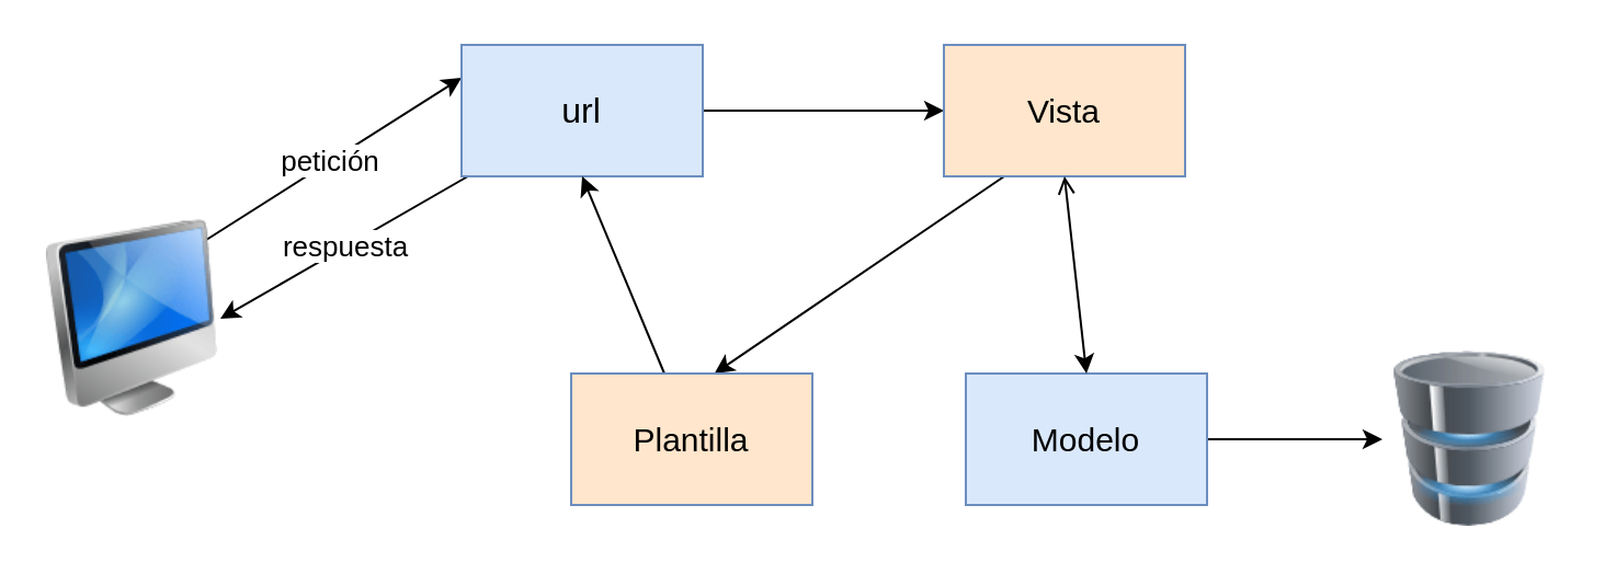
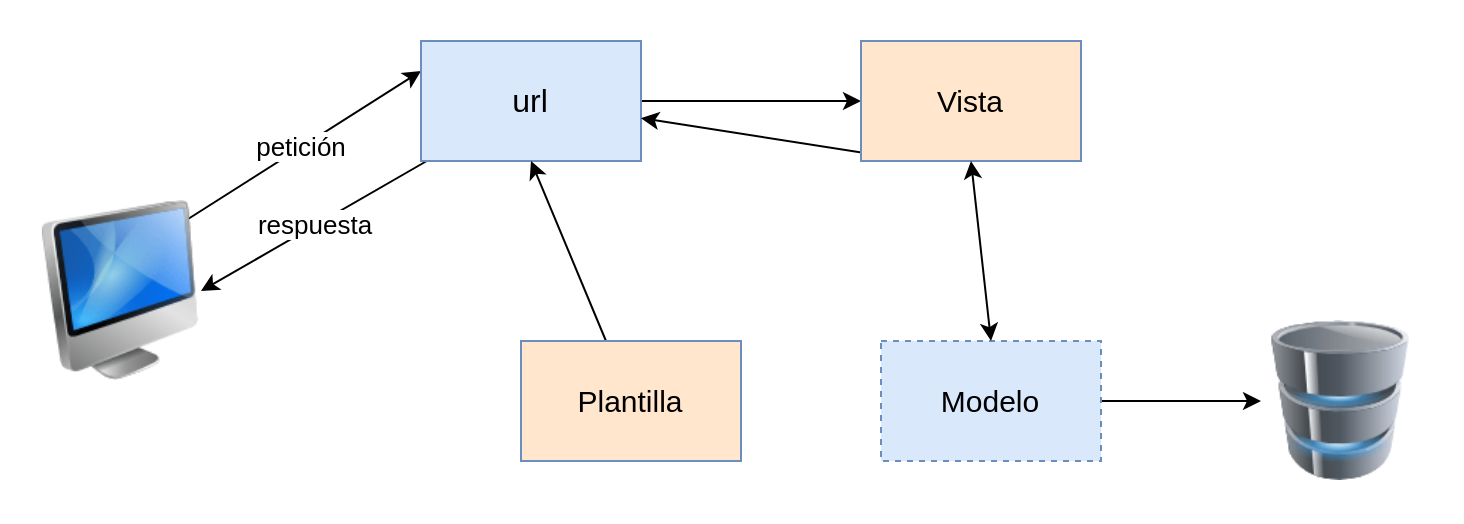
- <mxCell id="15" value="" style="endArrow=open;startArrow=classic;html=1;rounded=0;exitX=0.5;exitY=0;exitDx=0;exitDy=0;entryX=0.5;entryY=1;entryDx=0;entryDy=0;" edge="1" parent="1" source="12" target="10"><mxGeometry width="50" height="50" relative="1" as="geometry"><mxPoint x="450" y="130" as="sourcePoint" /><mxPoint x="500" y="80" as="targetPoint" /></mxGeometry></mxCell>
+ <mxCell id="15" value="" style="endArrow=classic;startArrow=classic;html=1;rounded=0;exitX=0.5;exitY=0;exitDx=0;exitDy=0;entryX=0.5;entryY=1;entryDx=0;entryDy=0;" edge="1" parent="1" source="12" target="10"><mxGeometry width="50" height="50" relative="1" as="geometry"><mxPoint x="450" y="130" as="sourcePoint" /><mxPoint x="500" y="80" as="targetPoint" /></mxGeometry></mxCell>
- <mxCell id="9" style="edgeStyle=none;rounded=0;orthogonalLoop=1;jettySize=auto;html=1;entryX=0.594;entryY=0;entryDx=0;entryDy=0;entryPerimeter=0;exitX=0.25;exitY=1;exitDx=0;exitDy=0;" edge="1" parent="1" source="10" target="14"><mxGeometry relative="1" as="geometry" /></mxCell>
+ <mxCell id="9" style="edgeStyle=none;rounded=0;orthogonalLoop=1;jettySize=auto;html=1;exitX=0.25;exitY=1;exitDx=0;exitDy=0;" edge="1" parent="1" source="10" target="7"><mxGeometry relative="1" as="geometry" /></mxCell>
- <mxCell id="12" value="&lt;font style=&quot;font-size: 15px;&quot;&gt;Modelo&lt;/font&gt;" style="rounded=0;whiteSpace=wrap;html=1;fillColor=#dae8fc;strokeColor=#6c8ebf;" vertex="1" parent="1"><mxGeometry x="440" y="170" width="110" height="60" as="geometry" /></mxCell>
+ <mxCell id="12" value="&lt;font style=&quot;font-size: 15px;&quot;&gt;Modelo&lt;/font&gt;" style="rounded=0;whiteSpace=wrap;html=1;fillColor=#dae8fc;strokeColor=#6c8ebf;dashed=1;" vertex="1" parent="1"><mxGeometry x="440" y="170" width="110" height="60" as="geometry" /></mxCell>
